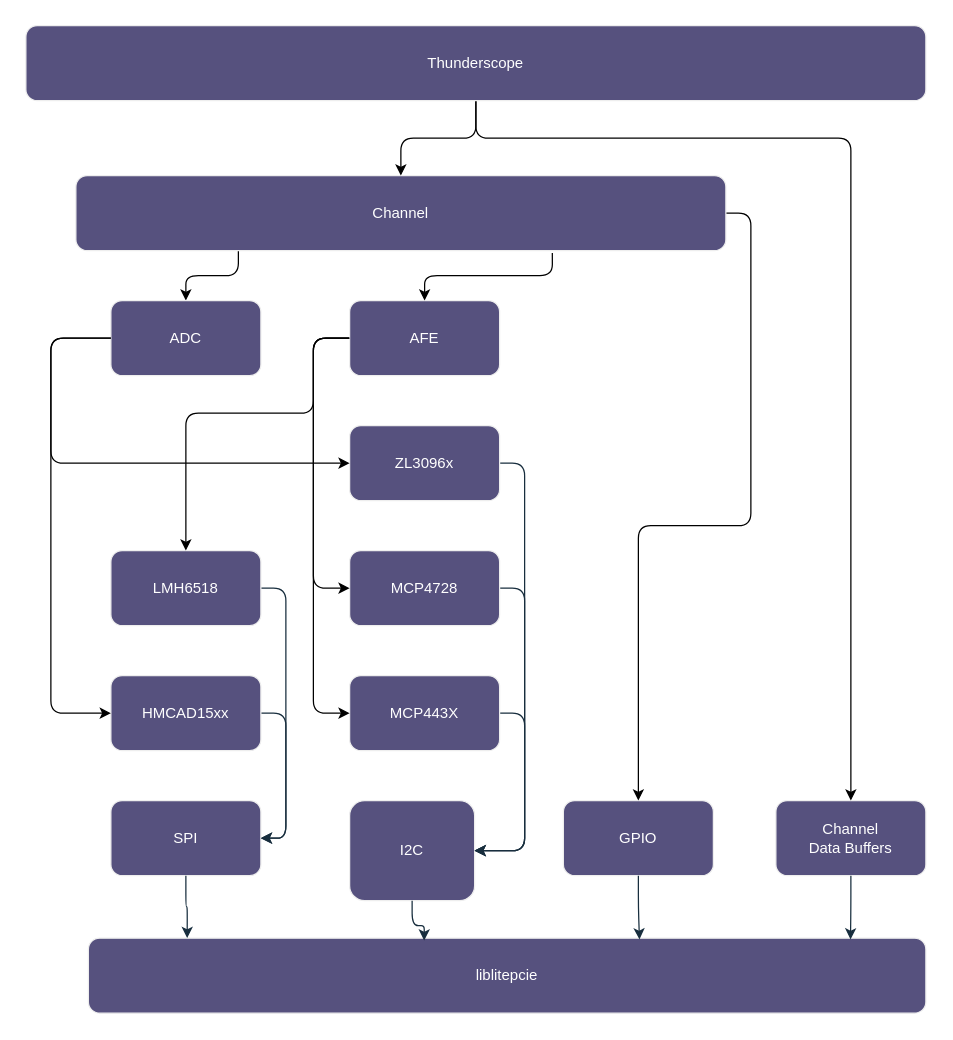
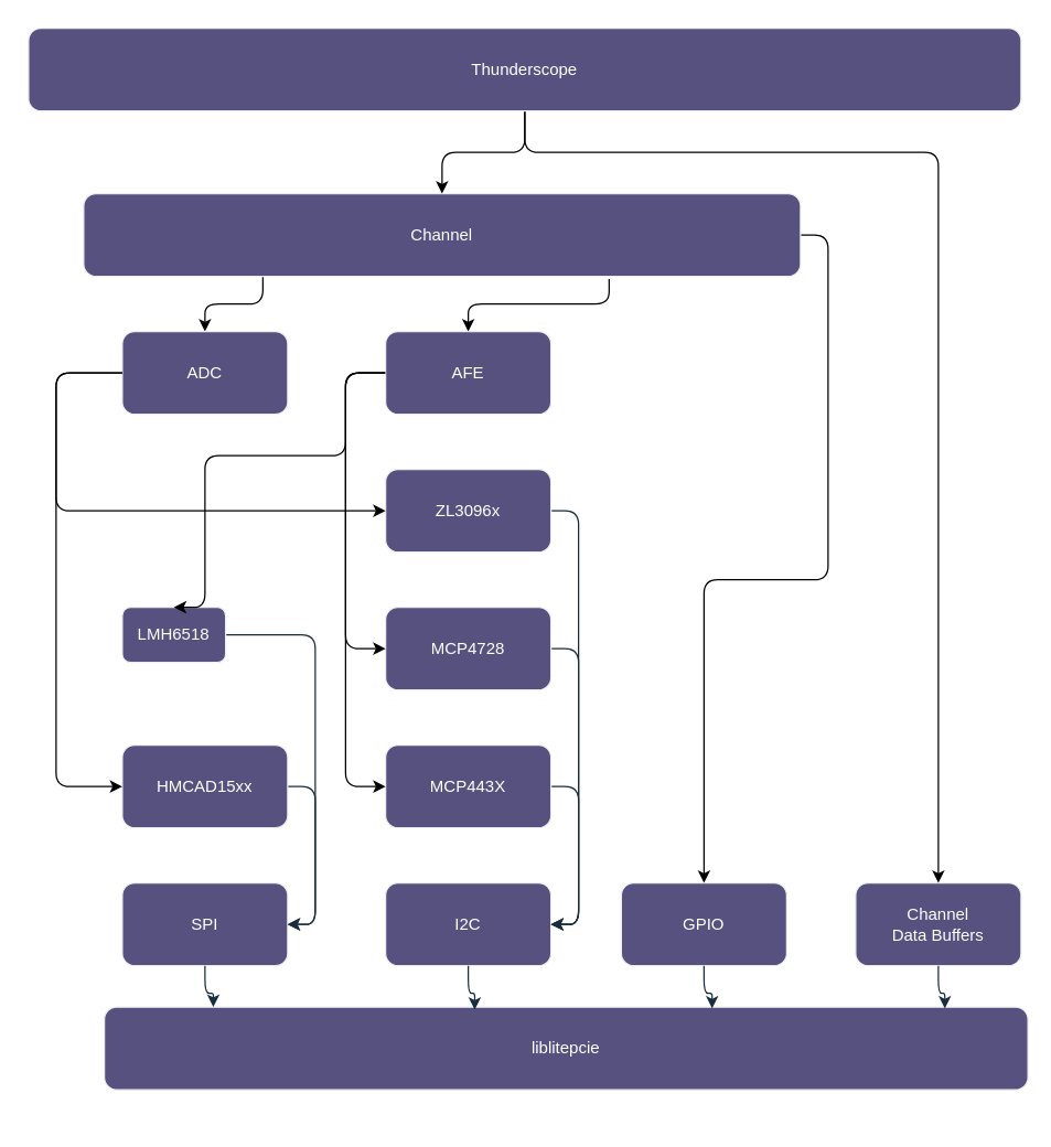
- <mxCell id="8" value="LMH6518" style="rounded=1;whiteSpace=wrap;html=1;labelBackgroundColor=none;fillColor=#56517E;strokeColor=#EEEEEE;fontColor=#FFFFFF;" parent="1" vertex="1"><mxGeometry x="88" y="440" width="120" height="60" as="geometry" /></mxCell>
+ <mxCell id="8" value="LMH6518" style="rounded=1;whiteSpace=wrap;html=1;labelBackgroundColor=none;fillColor=#56517E;strokeColor=#EEEEEE;fontColor=#FFFFFF;" parent="1" vertex="1"><mxGeometry x="88" y="440" width="75" height="40" as="geometry" /></mxCell>
- <mxCell id="4" value="I2C" style="rounded=1;whiteSpace=wrap;html=1;labelBackgroundColor=none;fillColor=#56517E;strokeColor=#EEEEEE;fontColor=#FFFFFF;" parent="1" vertex="1"><mxGeometry x="279" y="640" width="100" height="80" as="geometry" /></mxCell>
+ <mxCell id="4" value="I2C" style="rounded=1;whiteSpace=wrap;html=1;labelBackgroundColor=none;fillColor=#56517E;strokeColor=#EEEEEE;fontColor=#FFFFFF;" parent="1" vertex="1"><mxGeometry x="279" y="640" width="120" height="60" as="geometry" /></mxCell>
- <mxCell id="2" value="liblitepcie" style="rounded=1;whiteSpace=wrap;html=1;labelBackgroundColor=none;fillColor=#56517E;strokeColor=#EEEEEE;fontColor=#FFFFFF;" parent="1" vertex="1"><mxGeometry x="70" y="750" width="670" height="60" as="geometry" /></mxCell>
+ <mxCell id="2" value="liblitepcie" style="rounded=1;whiteSpace=wrap;html=1;labelBackgroundColor=none;fillColor=#56517E;strokeColor=#EEEEEE;fontColor=#FFFFFF;" parent="1" vertex="1"><mxGeometry x="75" y="730" width="670" height="60" as="geometry" /></mxCell>
